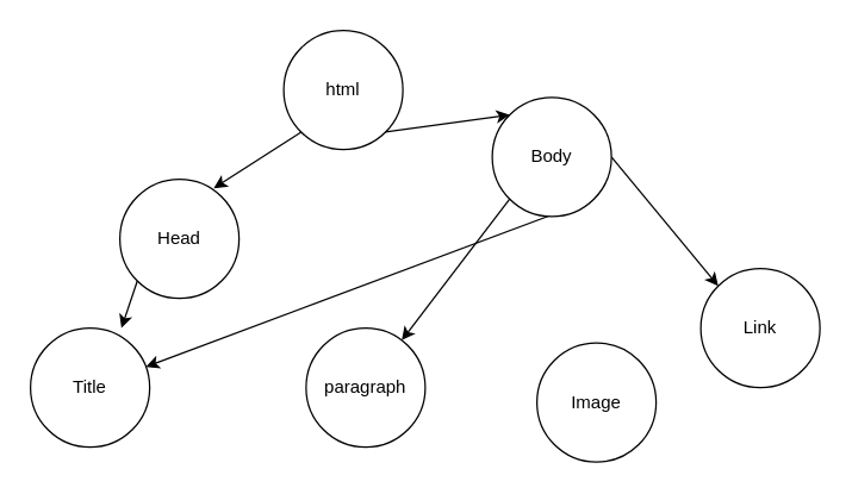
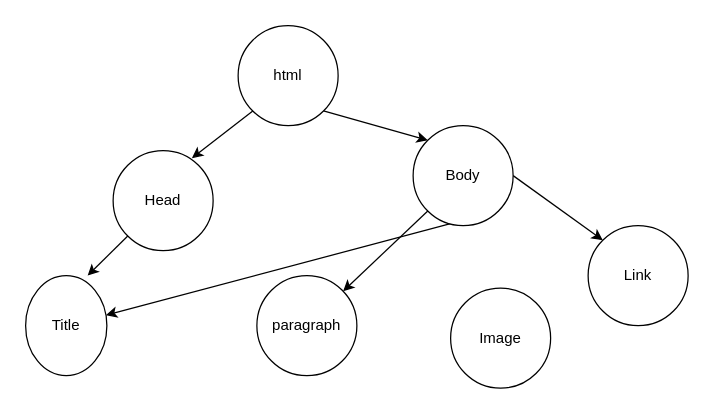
- <mxCell id="10" value="Body" style="ellipse;whiteSpace=wrap;html=1;aspect=fixed;" vertex="1" parent="1"><mxGeometry x="330" y="65" width="80" height="80" as="geometry" /></mxCell>
+ <mxCell id="10" value="Body" style="ellipse;whiteSpace=wrap;html=1;aspect=fixed;" vertex="1" parent="1"><mxGeometry x="330" y="100" width="80" height="80" as="geometry" /></mxCell>
- <mxCell id="6" value="Head" style="ellipse;whiteSpace=wrap;html=1;aspect=fixed;" vertex="1" parent="1"><mxGeometry x="80" y="120" width="80" height="80" as="geometry" /></mxCell>
+ <mxCell id="6" value="Head" style="ellipse;whiteSpace=wrap;html=1;aspect=fixed;" vertex="1" parent="1"><mxGeometry x="90" y="120" width="80" height="80" as="geometry" /></mxCell>
- <mxCell id="11" value="Title" style="ellipse;whiteSpace=wrap;html=1;aspect=fixed;" vertex="1" parent="1"><mxGeometry x="20" y="220" width="80" height="80" as="geometry" /></mxCell>
+ <mxCell id="11" value="Title" style="ellipse;whiteSpace=wrap;html=1;aspect=fixed;" vertex="1" parent="1"><mxGeometry x="20" y="220" width="65" height="80" as="geometry" /></mxCell>
